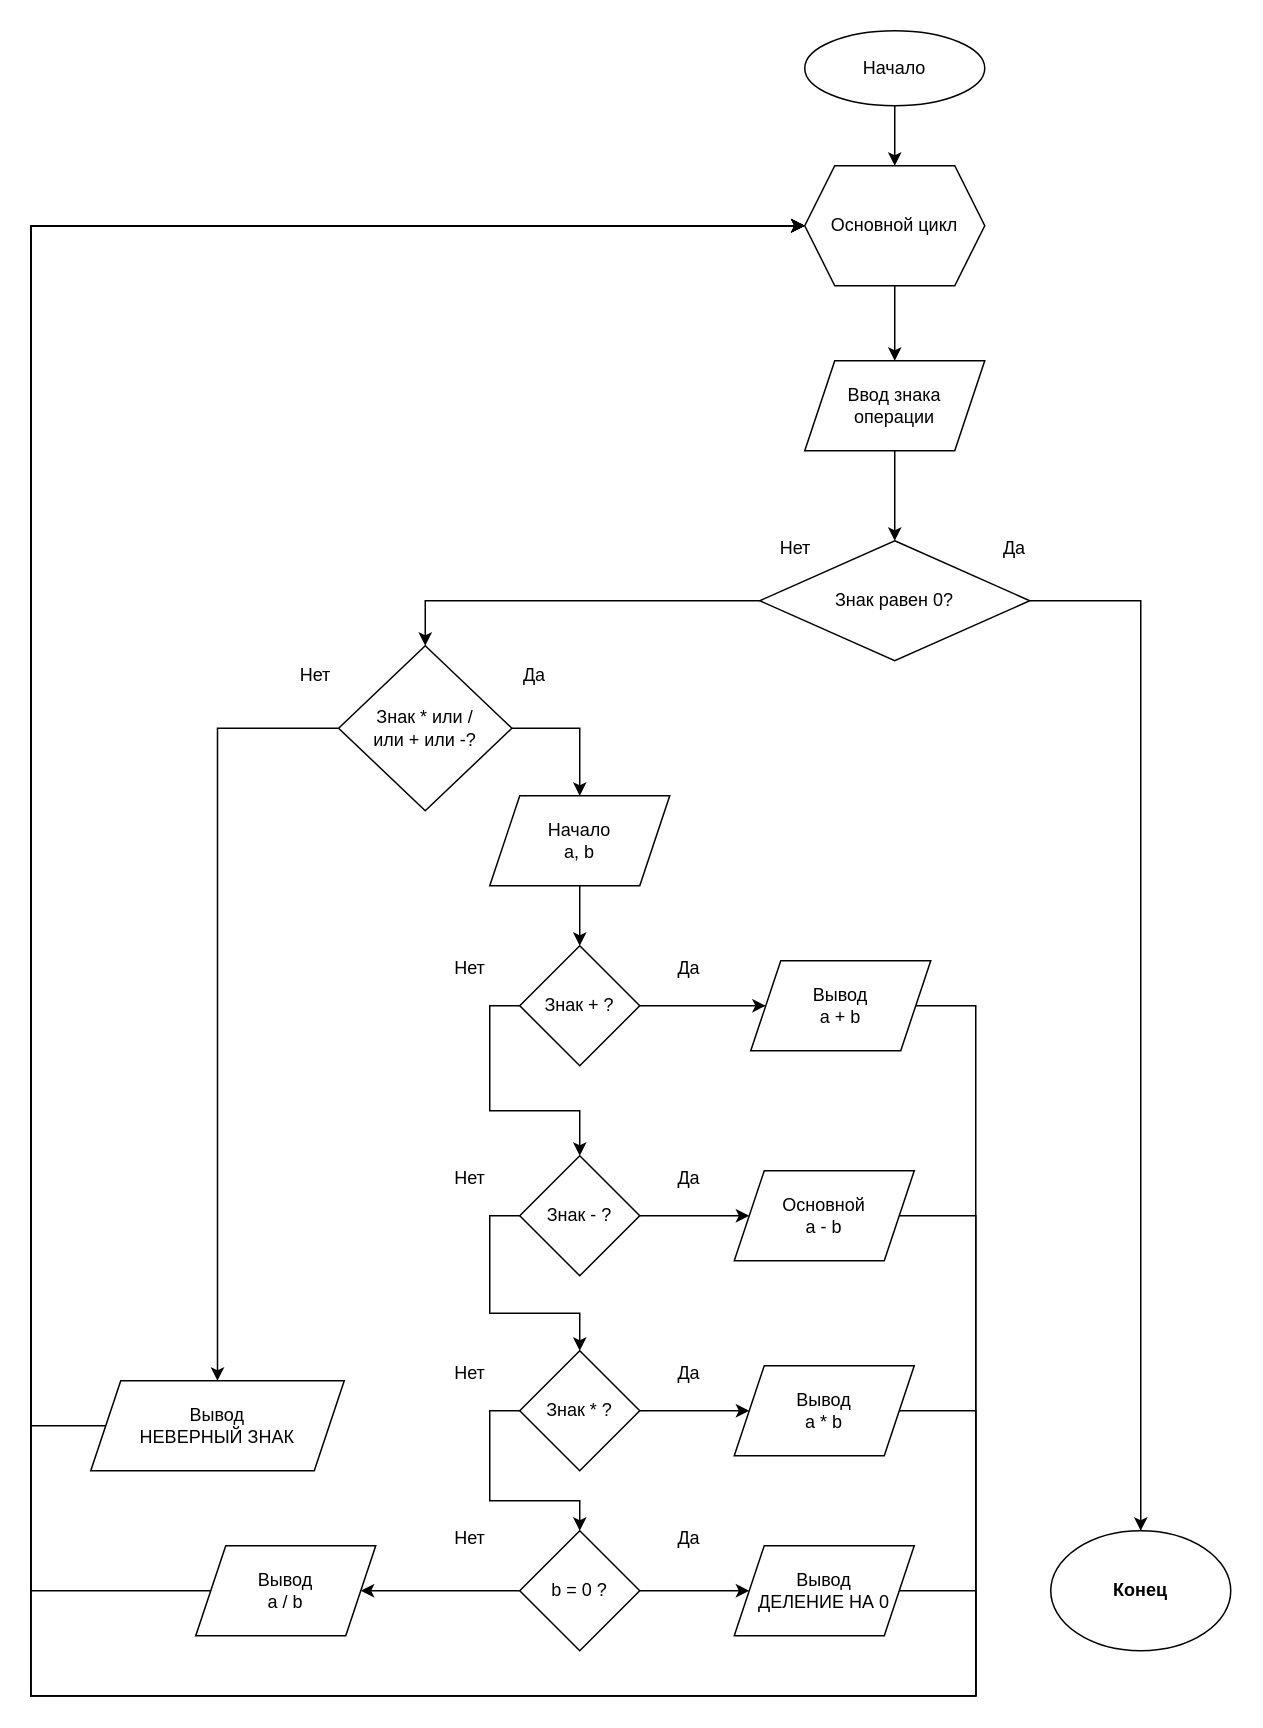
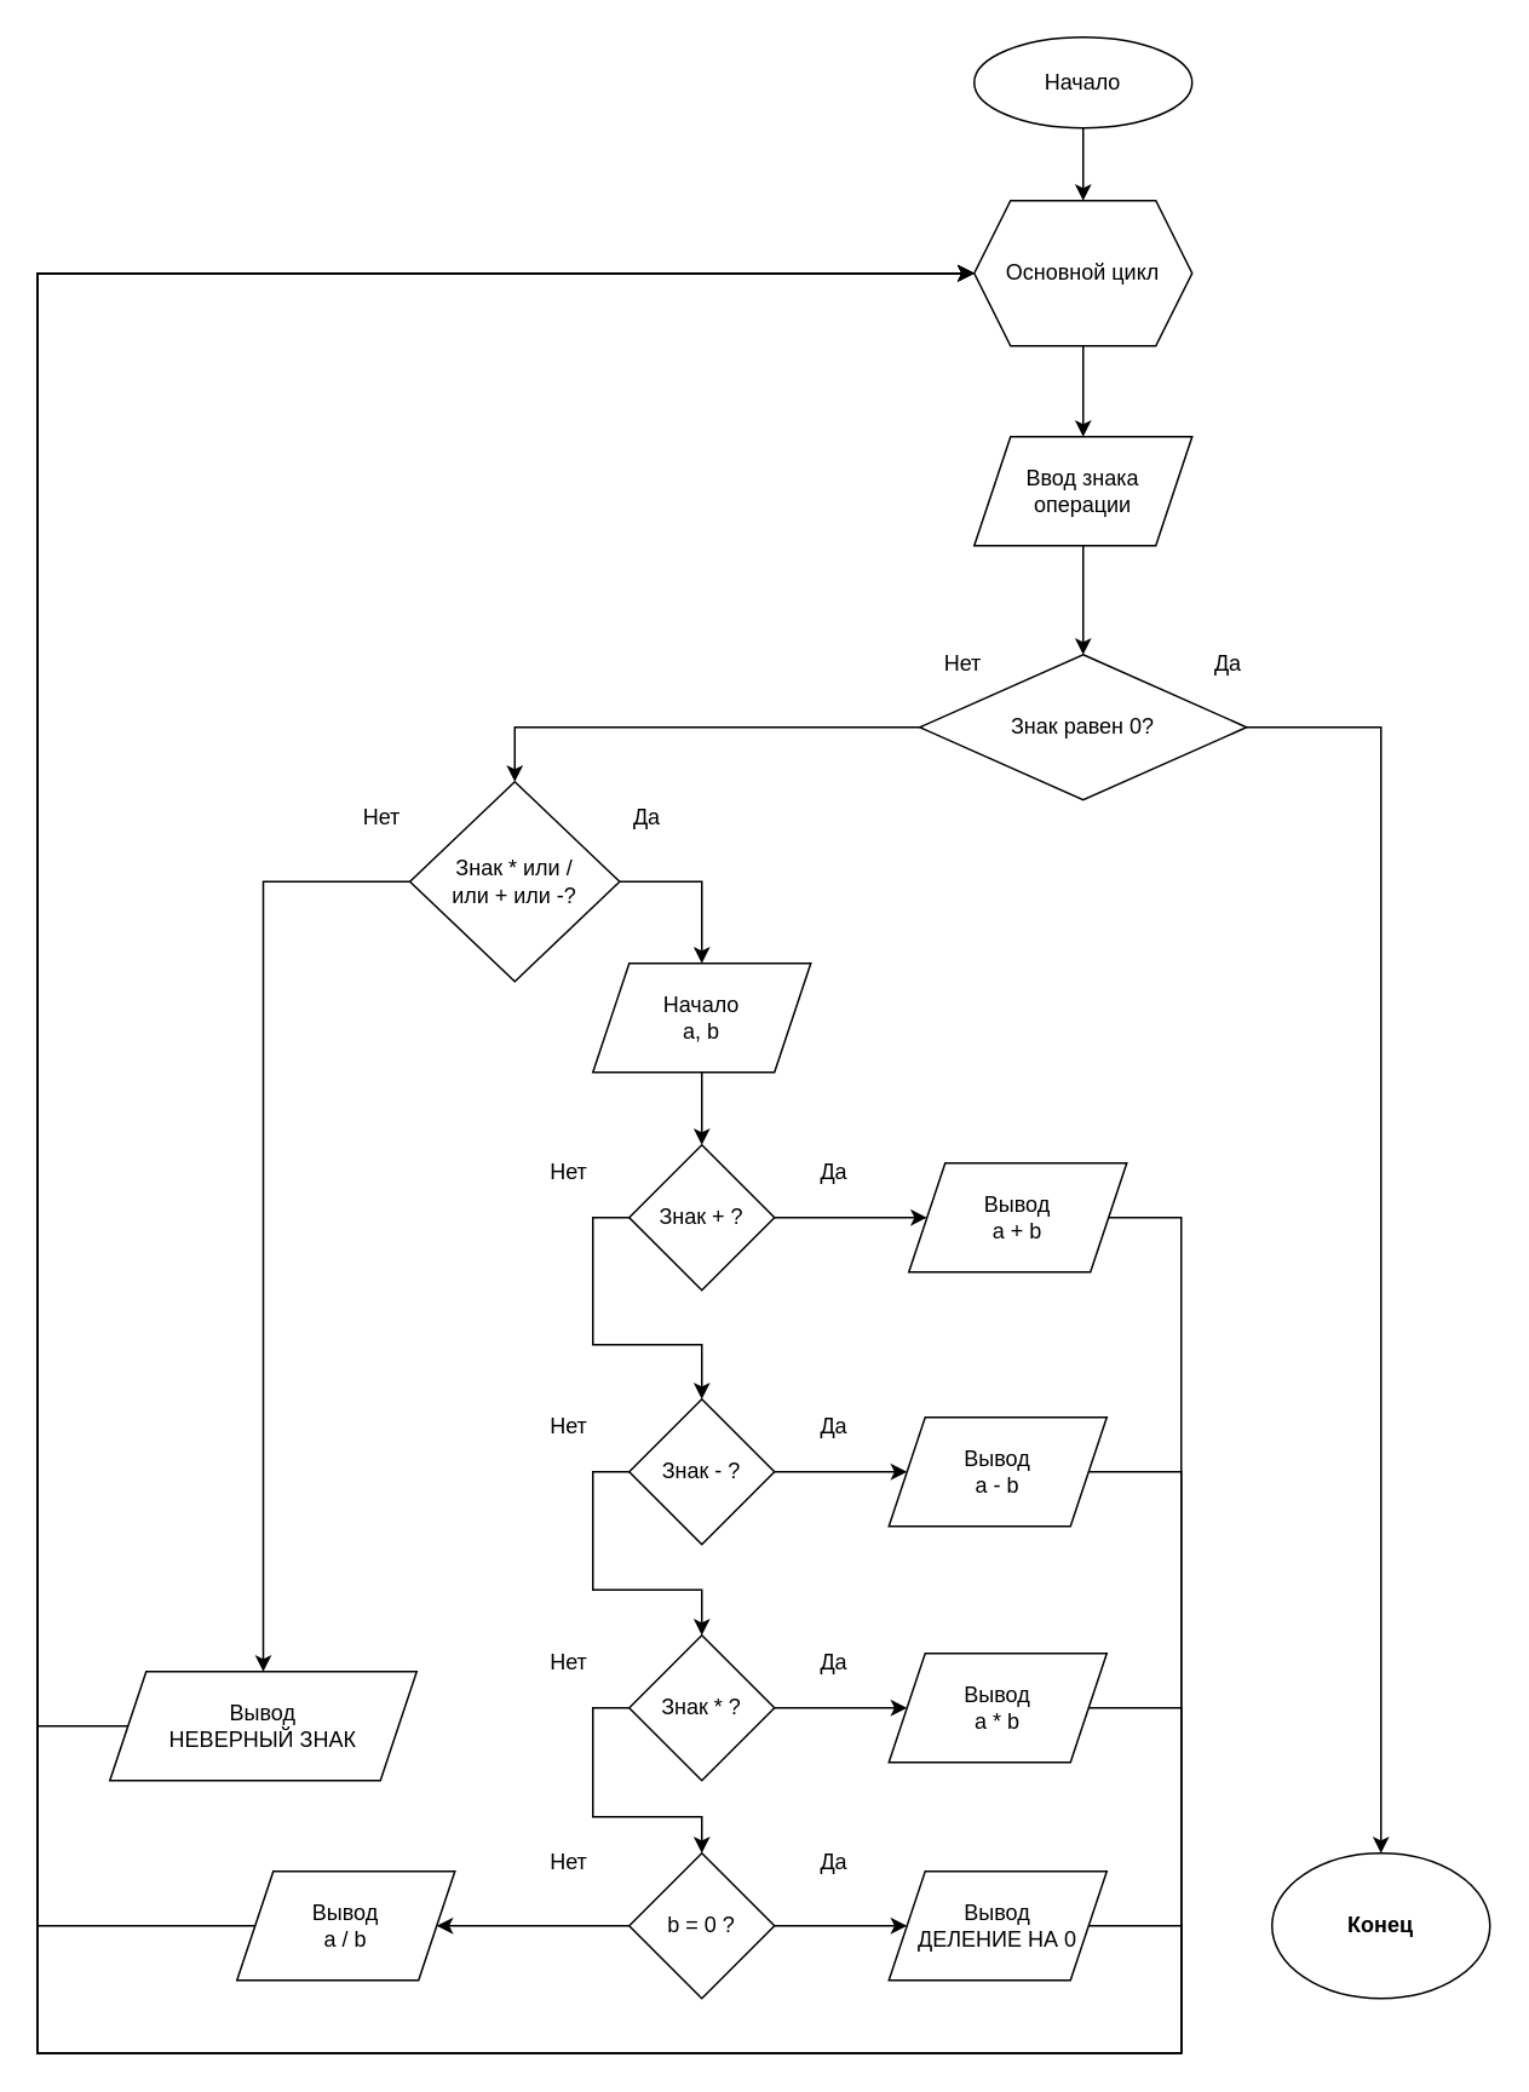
- <mxCell id="36" value="Основной&lt;br&gt;a - b" style="shape=parallelogram;perimeter=parallelogramPerimeter;whiteSpace=wrap;html=1;fixedSize=1;" parent="1" vertex="1"><mxGeometry x="489" y="780" width="120" height="60" as="geometry" /></mxCell>
+ <mxCell id="36" value="Вывод&lt;br&gt;a - b" style="shape=parallelogram;perimeter=parallelogramPerimeter;whiteSpace=wrap;html=1;fixedSize=1;" parent="1" vertex="1"><mxGeometry x="489" y="780" width="120" height="60" as="geometry" /></mxCell>
